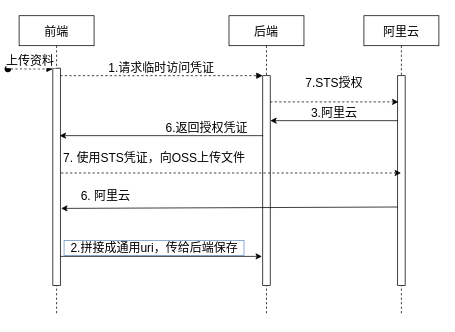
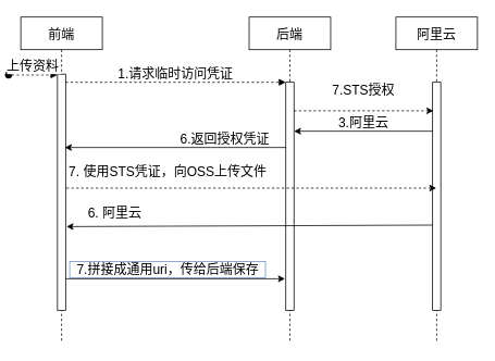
- <mxCell id="21" value="2.拼接成通用uri，传给后端保存" style="text;html=1;align=center;verticalAlign=middle;resizable=0;points=[];autosize=1;fontSize=16;strokeColor=#6c8ebf;" vertex="1" parent="1"><mxGeometry x="80" y="320" width="240" height="20" as="geometry" /></mxCell>
+ <mxCell id="21" value="7.拼接成通用uri，传给后端保存" style="text;html=1;align=center;verticalAlign=middle;resizable=0;points=[];autosize=1;fontSize=16;strokeColor=#6c8ebf;" vertex="1" parent="1"><mxGeometry x="80" y="320" width="240" height="20" as="geometry" /></mxCell>
